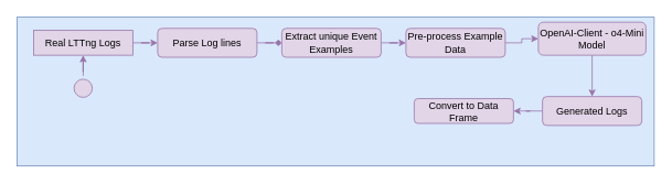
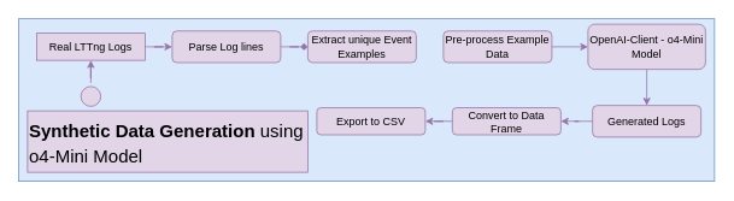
- <mxCell id="12" value="OpenAI-Client - o4-Mini Model" style="rounded=1;whiteSpace=wrap;html=1;fillColor=#e1d5e7;strokeColor=#9673a6;" vertex="1" parent="1"><mxGeometry x="650" y="26" width="130" height="40" as="geometry" /></mxCell>
+ <mxCell id="12" value="OpenAI-Client - o4-Mini Model" style="rounded=1;whiteSpace=wrap;html=1;fillColor=#e1d5e7;strokeColor=#9673a6;" vertex="1" parent="1"><mxGeometry x="650" y="26" width="130" height="50" as="geometry" /></mxCell>
- <mxCell id="7" style="edgeStyle=orthogonalEdgeStyle;rounded=0;orthogonalLoop=1;jettySize=auto;html=1;entryX=0;entryY=0.5;entryDx=0;entryDy=0;fillColor=#e1d5e7;strokeColor=#9673a6;" edge="1" parent="1" source="8" target="10"><mxGeometry relative="1" as="geometry" /></mxCell>
+ <mxCell id="17" value="Export to CSV" style="rounded=1;whiteSpace=wrap;html=1;fillColor=#e1d5e7;strokeColor=#9673a6;" vertex="1" parent="1"><mxGeometry x="350" y="118.5" width="120" height="30" as="geometry" /></mxCell>
+ <mxCell id="15" style="edgeStyle=orthogonalEdgeStyle;rounded=0;orthogonalLoop=1;jettySize=auto;html=1;entryX=1;entryY=0.5;entryDx=0;entryDy=0;fillColor=#e1d5e7;strokeColor=#9673a6;" edge="1" parent="1" source="16" target="17"><mxGeometry relative="1" as="geometry" /></mxCell>
+ <mxCell id="20" value="&lt;h1 style=&quot;margin-top: 0px;&quot;&gt;&lt;font style=&quot;font-size: 20px;&quot;&gt;Synthetic Data Generation&amp;nbsp;&lt;/font&gt;&lt;span style=&quot;font-size: 20px; background-color: transparent; color: light-dark(rgb(0, 0, 0), rgb(255, 255, 255)); font-weight: normal;&quot;&gt;using o4-Mini Model&lt;/span&gt;&lt;/h1&gt;" style="text;html=1;whiteSpace=wrap;overflow=hidden;rounded=0;fillColor=#e1d5e7;strokeColor=#9673a6;align=left;" vertex="1" parent="1"><mxGeometry x="30" y="122" width="310" height="68" as="geometry" /></mxCell>
